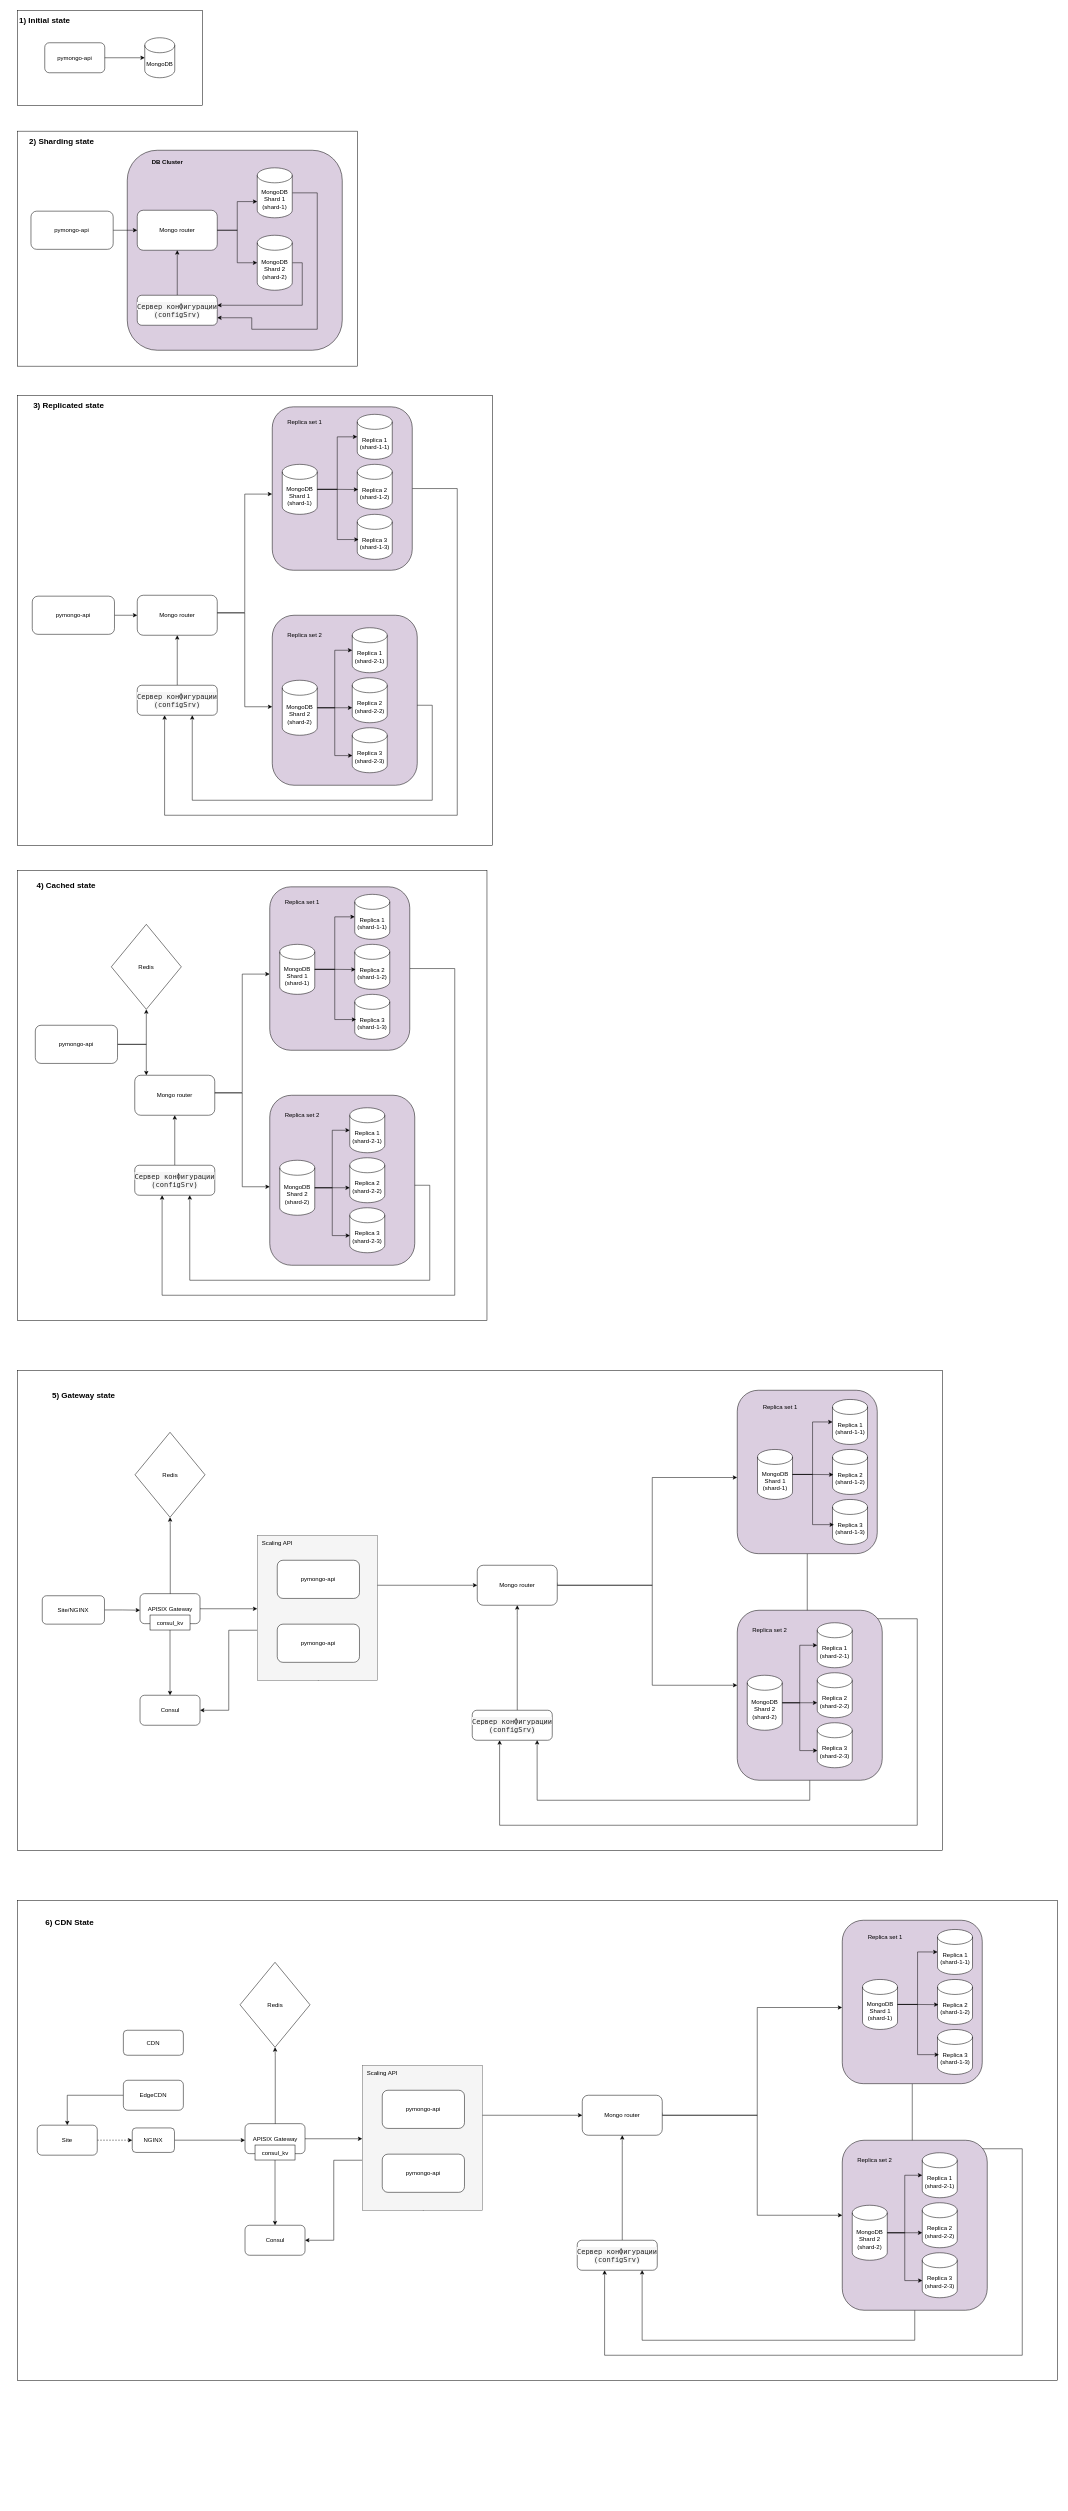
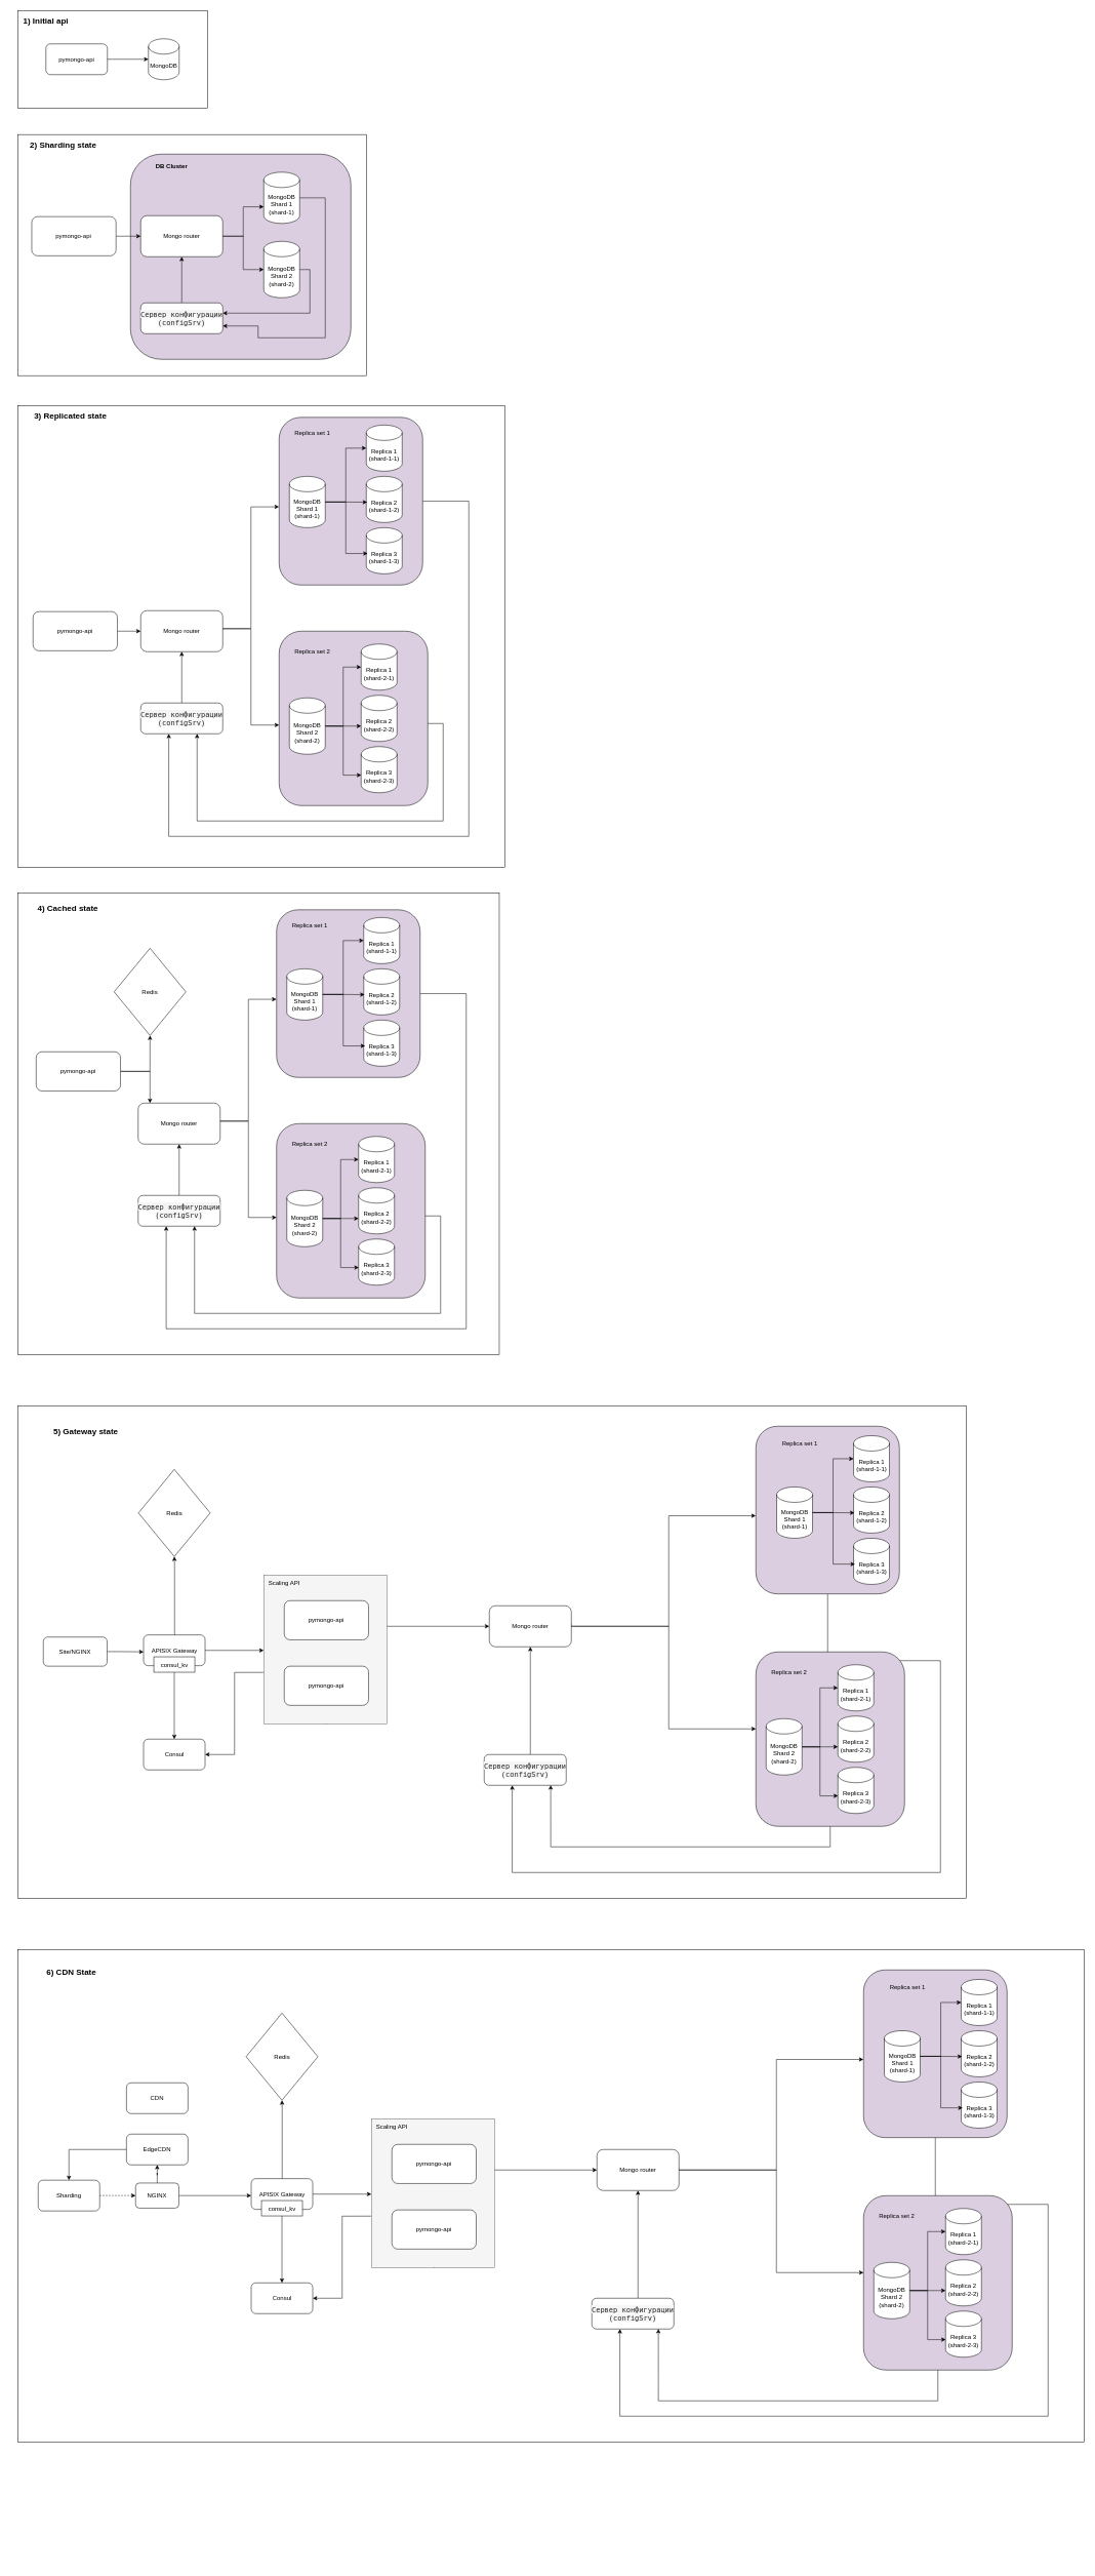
- <mxCell id="12" value="&lt;font style=&quot;font-size: 16px;&quot;&gt;&lt;b&gt;1) Initial state&lt;/b&gt;&lt;/font&gt;&lt;div style=&quot;font-size: 16px;&quot;&gt;&lt;br&gt;&lt;/div&gt;" style="text;html=1;align=center;verticalAlign=middle;whiteSpace=wrap;rounded=0;" parent="6" vertex="1"><mxGeometry y="14" width="110" height="30" as="geometry" /></mxCell>
+ <mxCell id="12" value="&lt;font style=&quot;font-size: 16px;&quot;&gt;&lt;b&gt;1) Initial api&lt;/b&gt;&lt;/font&gt;&lt;div style=&quot;font-size: 16px;&quot;&gt;&lt;br&gt;&lt;/div&gt;" style="text;html=1;align=center;verticalAlign=middle;whiteSpace=wrap;rounded=0;" parent="6" vertex="1"><mxGeometry y="14" width="110" height="30" as="geometry" /></mxCell>
- <mxCell id="139" value="CDN" style="rounded=1;whiteSpace=wrap;html=1;" vertex="1" parent="89"><mxGeometry x="212.22" y="260" width="120" height="50" as="geometry" /></mxCell>
+ <mxCell id="139" value="CDN" style="rounded=1;whiteSpace=wrap;html=1;" vertex="1" parent="89"><mxGeometry x="212.22" y="260" width="120" height="60" as="geometry" /></mxCell>
+ <mxCell id="94" value="" style="edgeStyle=orthogonalEdgeStyle;rounded=0;orthogonalLoop=1;jettySize=auto;html=1;" edge="1" parent="89" source="95" target="138"><mxGeometry relative="1" as="geometry" /></mxCell>
- <mxCell id="136" value="Site" style="rounded=1;whiteSpace=wrap;html=1;" vertex="1" parent="89"><mxGeometry x="40" y="449.86" width="120" height="60" as="geometry" /></mxCell>
+ <mxCell id="136" value="Sharding" style="rounded=1;whiteSpace=wrap;html=1;" vertex="1" parent="89"><mxGeometry x="40" y="449.86" width="120" height="60" as="geometry" /></mxCell>
